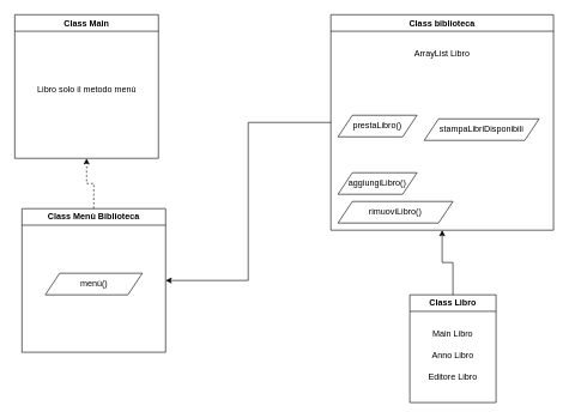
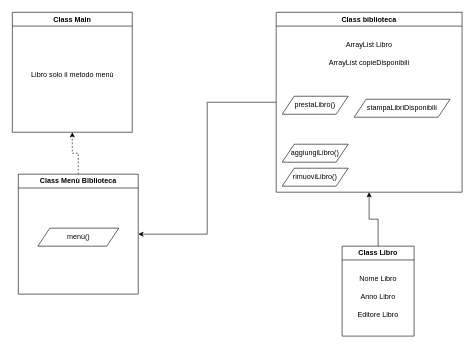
+ <mxCell id="5" value="ArrayList copieDisponibili" style="text;html=1;strokeColor=none;fillColor=none;align=center;verticalAlign=middle;whiteSpace=wrap;rounded=0;" vertex="1" parent="3"><mxGeometry x="40" y="70" width="230" height="30" as="geometry" /></mxCell>
- <mxCell id="8" value="rimuoviLibro()" style="shape=parallelogram;perimeter=parallelogramPerimeter;whiteSpace=wrap;html=1;fixedSize=1;" vertex="1" parent="3"><mxGeometry x="10" y="260" width="160" height="30" as="geometry" /></mxCell>
+ <mxCell id="8" value="rimuoviLibro()" style="shape=parallelogram;perimeter=parallelogramPerimeter;whiteSpace=wrap;html=1;fixedSize=1;" vertex="1" parent="3"><mxGeometry x="10" y="260" width="110" height="30" as="geometry" /></mxCell>
- <mxCell id="12" value="Main Libro" style="text;html=1;strokeColor=none;fillColor=none;align=center;verticalAlign=middle;whiteSpace=wrap;rounded=0;" vertex="1" parent="11"><mxGeometry x="25" y="40" width="70" height="30" as="geometry" /></mxCell>
+ <mxCell id="12" value="Nome Libro" style="text;html=1;strokeColor=none;fillColor=none;align=center;verticalAlign=middle;whiteSpace=wrap;rounded=0;" vertex="1" parent="11"><mxGeometry x="25" y="40" width="70" height="30" as="geometry" /></mxCell>
